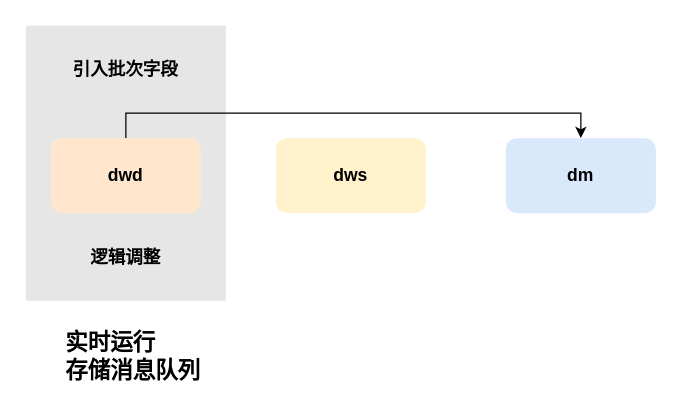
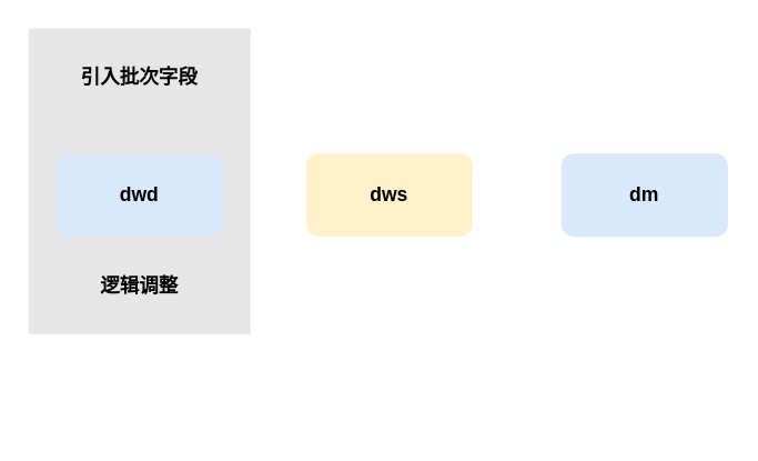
- <mxCell id="5" style="edgeStyle=orthogonalEdgeStyle;rounded=0;orthogonalLoop=1;jettySize=auto;html=1;exitX=0.5;exitY=0;exitDx=0;exitDy=0;entryX=0.5;entryY=0;entryDx=0;entryDy=0;" edge="1" parent="1" source="6" target="4"><mxGeometry relative="1" as="geometry" /></mxCell>
- <mxCell id="6" value="&lt;h3&gt;dwd&lt;/h3&gt;" style="rounded=1;whiteSpace=wrap;html=1;fillColor=#ffe6cc;strokeColor=none;" vertex="1" parent="1"><mxGeometry x="40" y="110" width="120" height="60" as="geometry" /></mxCell>
+ <mxCell id="6" value="&lt;h3&gt;dwd&lt;/h3&gt;" style="rounded=1;whiteSpace=wrap;html=1;fillColor=#dae8fc;strokeColor=none;" vertex="1" parent="1"><mxGeometry x="40" y="110" width="120" height="60" as="geometry" /></mxCell>
- <mxCell id="7" value="&lt;h2&gt;实时运行&lt;br&gt;存储消息队列&lt;/h2&gt;" style="text;html=1;strokeColor=none;fillColor=none;align=left;verticalAlign=middle;whiteSpace=wrap;rounded=0;" vertex="1" parent="1"><mxGeometry x="50" y="260" width="120" height="50" as="geometry" /></mxCell>
